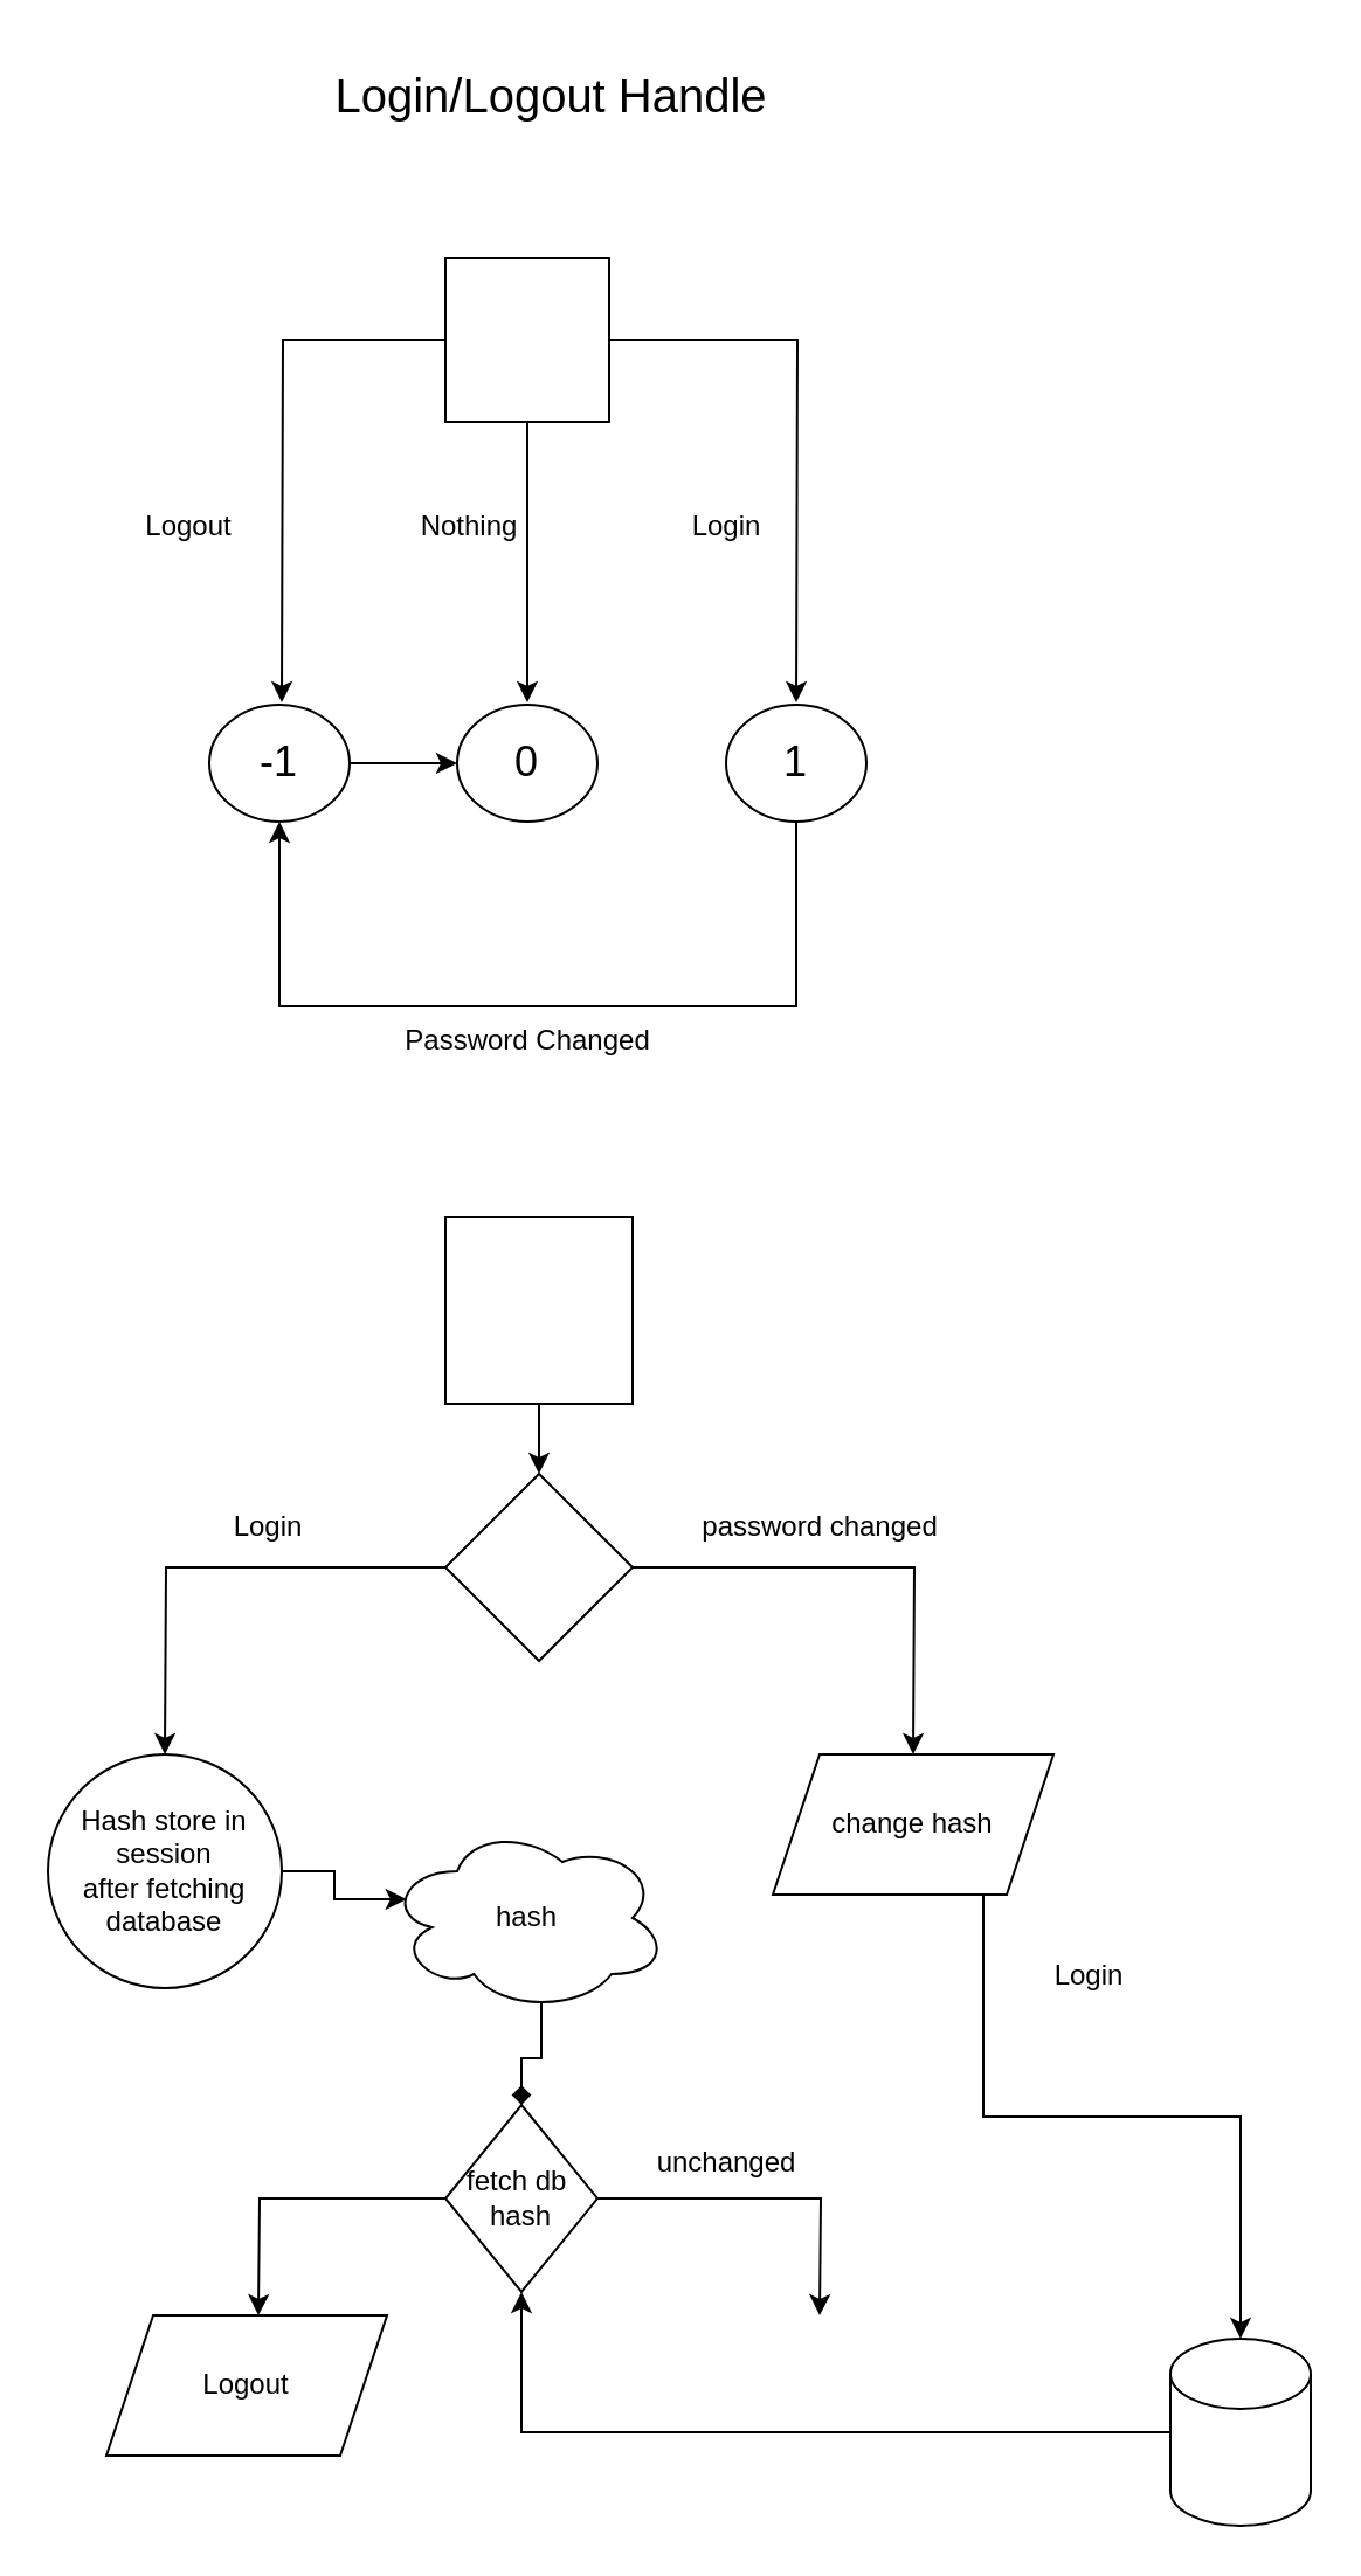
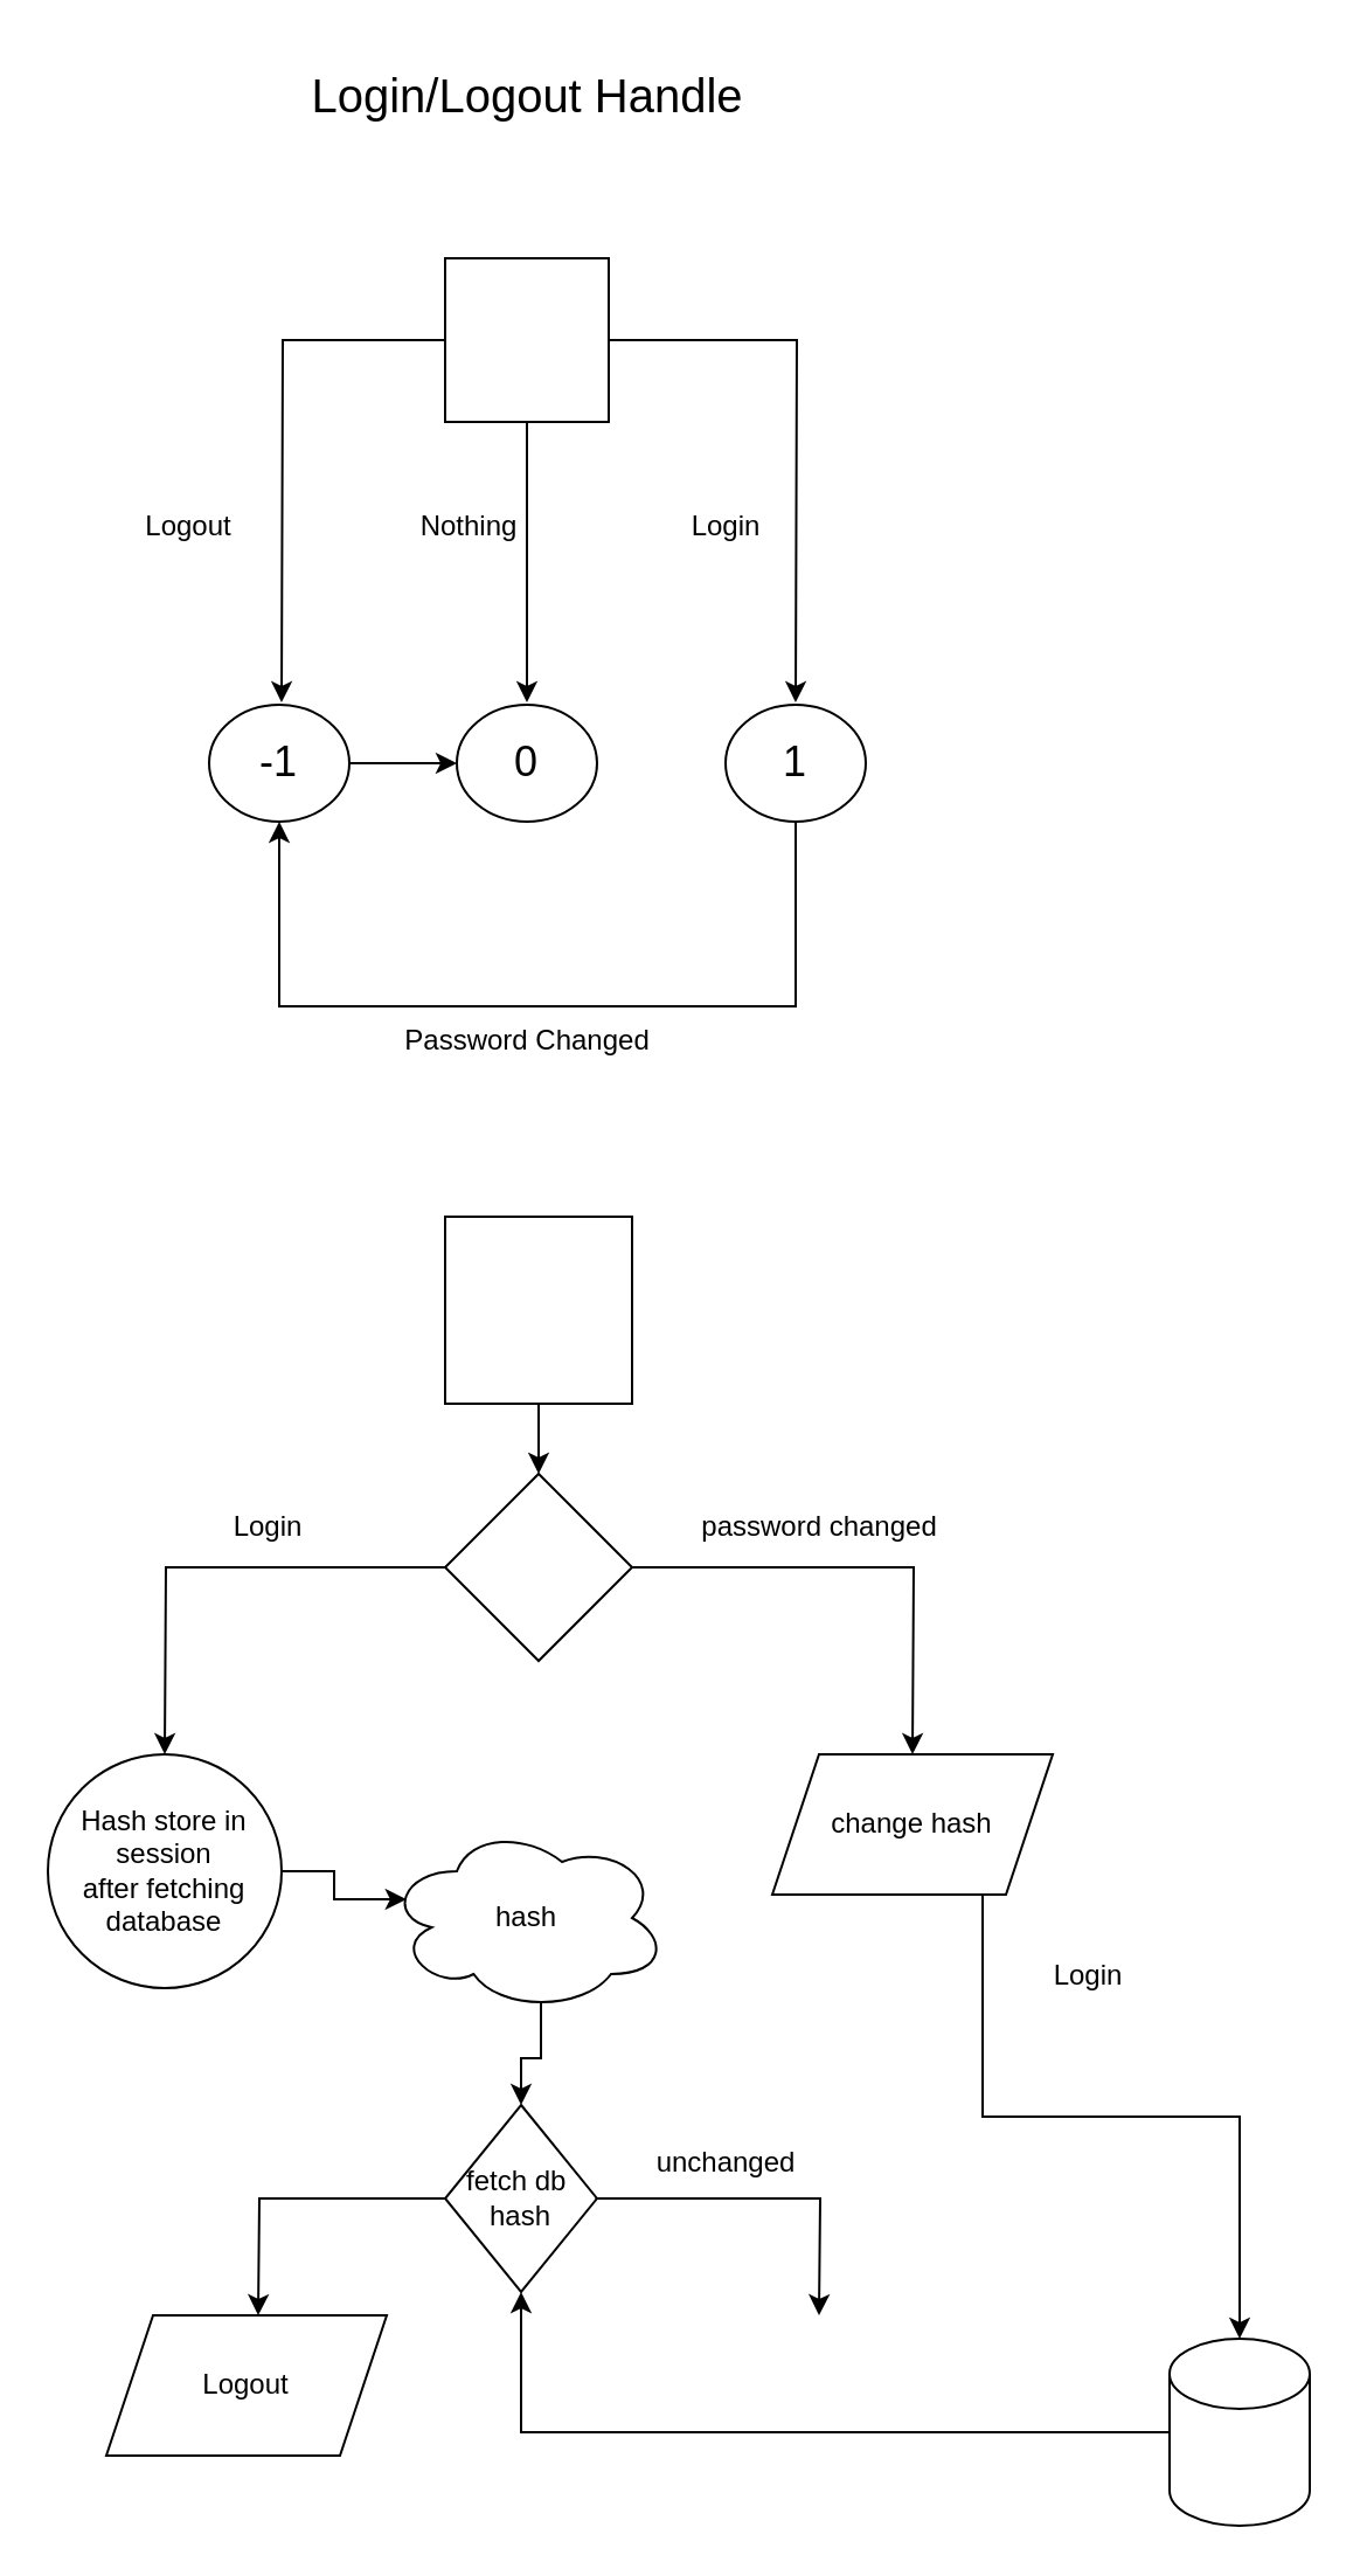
- <mxCell id="15" value="&lt;font style=&quot;font-size: 20px;&quot;&gt;Login/Logout Handle &lt;br&gt;&lt;/font&gt;" style="text;html=1;align=center;verticalAlign=middle;resizable=0;points=[];autosize=1;strokeColor=none;fillColor=none;" vertex="1" parent="1"><mxGeometry x="130" y="20" width="210" height="40" as="geometry" /></mxCell>
+ <mxCell id="15" value="&lt;font style=&quot;font-size: 20px;&quot;&gt;Login/Logout Handle &lt;br&gt;&lt;/font&gt;" style="text;html=1;align=center;verticalAlign=middle;resizable=0;points=[];autosize=1;strokeColor=none;fillColor=none;" vertex="1" parent="1"><mxGeometry x="120" y="20" width="210" height="40" as="geometry" /></mxCell>
- <mxCell id="23" style="edgeStyle=orthogonalEdgeStyle;rounded=0;orthogonalLoop=1;jettySize=auto;html=1;exitX=0.55;exitY=0.95;exitDx=0;exitDy=0;exitPerimeter=0;entryX=0.5;entryY=0;entryDx=0;entryDy=0;endArrow=diamond;" edge="1" parent="1" source="24" target="29"><mxGeometry relative="1" as="geometry" /></mxCell>
+ <mxCell id="23" style="edgeStyle=orthogonalEdgeStyle;rounded=0;orthogonalLoop=1;jettySize=auto;html=1;exitX=0.55;exitY=0.95;exitDx=0;exitDy=0;exitPerimeter=0;entryX=0.5;entryY=0;entryDx=0;entryDy=0;" edge="1" parent="1" source="24" target="29"><mxGeometry relative="1" as="geometry" /></mxCell>
